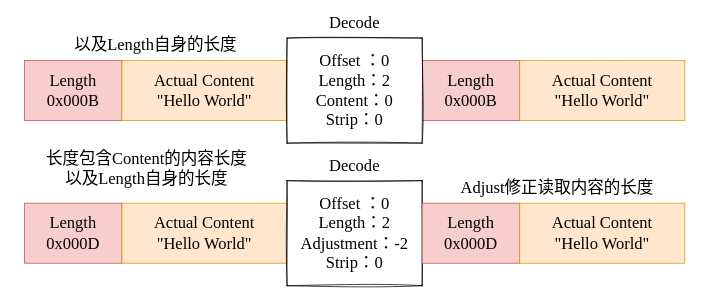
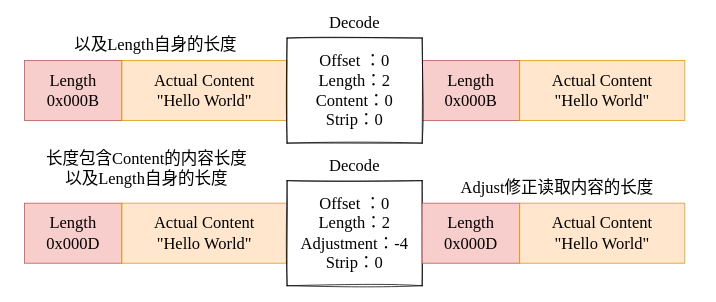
- <mxCell id="12" value="&lt;span&gt;Offset ：0&lt;/span&gt;&lt;br&gt;&lt;span&gt;Length：2&lt;/span&gt;&lt;br&gt;&lt;span&gt;Adjustment：-2&lt;/span&gt;&lt;br&gt;&lt;span&gt;Strip：0&lt;/span&gt;" style="rounded=0;whiteSpace=wrap;html=1;fontFamily=Comic Sans MS;fontSize=22;align=center;glass=0;sketch=1;" vertex="1" parent="1"><mxGeometry x="382" y="240" width="180" height="140" as="geometry" /></mxCell>
+ <mxCell id="12" value="&lt;span&gt;Offset ：0&lt;/span&gt;&lt;br&gt;&lt;span&gt;Length：2&lt;/span&gt;&lt;br&gt;&lt;span&gt;Adjustment：-4&lt;/span&gt;&lt;br&gt;&lt;span&gt;Strip：0&lt;/span&gt;" style="rounded=0;whiteSpace=wrap;html=1;fontFamily=Comic Sans MS;fontSize=22;align=center;glass=0;sketch=1;" vertex="1" parent="1"><mxGeometry x="382" y="240" width="180" height="140" as="geometry" /></mxCell>
